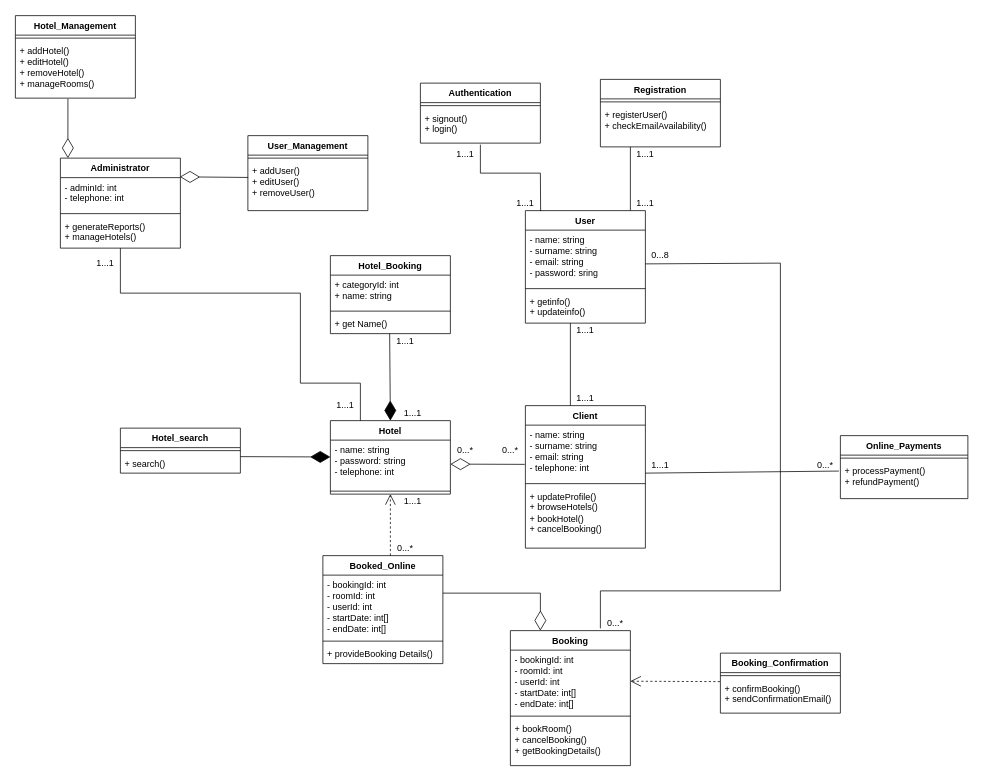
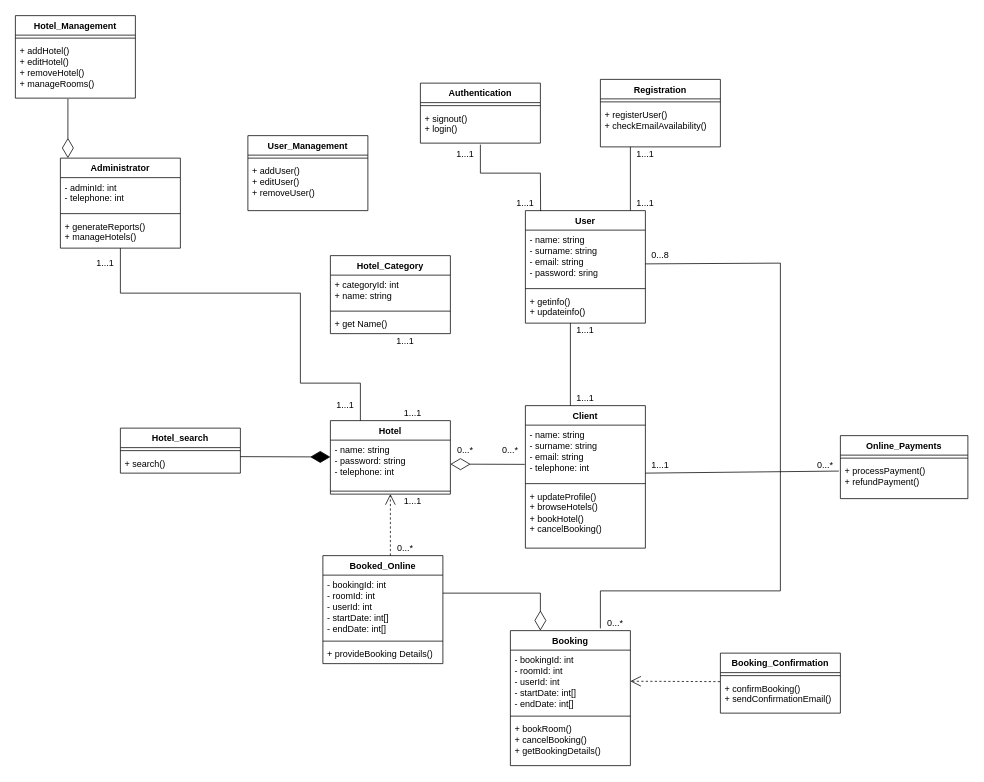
- <mxCell id="62" value="" style="endArrow=diamondThin;endFill=0;endSize=24;html=1;rounded=0;entryX=0.996;entryY=-0.024;entryDx=0;entryDy=0;entryPerimeter=0;exitX=0.002;exitY=0.33;exitDx=0;exitDy=0;exitPerimeter=0;" edge="1" parent="1" source="41" target="32"><mxGeometry width="160" relative="1" as="geometry"><mxPoint x="320" y="240" as="sourcePoint" /><mxPoint x="480" y="240" as="targetPoint" /></mxGeometry></mxCell>
- <mxCell id="23" value="Hotel_Booking" style="swimlane;fontStyle=1;align=center;verticalAlign=top;childLayout=stackLayout;horizontal=1;startSize=26;horizontalStack=0;resizeParent=1;resizeParentMax=0;resizeLast=0;collapsible=1;marginBottom=0;whiteSpace=wrap;html=1;" vertex="1" parent="1"><mxGeometry x="440" y="340" width="160" height="104" as="geometry" /></mxCell>
+ <mxCell id="23" value="Hotel_Category" style="swimlane;fontStyle=1;align=center;verticalAlign=top;childLayout=stackLayout;horizontal=1;startSize=26;horizontalStack=0;resizeParent=1;resizeParentMax=0;resizeLast=0;collapsible=1;marginBottom=0;whiteSpace=wrap;html=1;" vertex="1" parent="1"><mxGeometry x="440" y="340" width="160" height="104" as="geometry" /></mxCell>
- <mxCell id="59" value="" style="endArrow=diamondThin;endFill=1;endSize=24;html=1;rounded=0;entryX=0.5;entryY=0;entryDx=0;entryDy=0;exitX=0.494;exitY=1;exitDx=0;exitDy=0;exitPerimeter=0;" edge="1" parent="1" source="26" target="13"><mxGeometry width="160" relative="1" as="geometry"><mxPoint x="520" y="460" as="sourcePoint" /><mxPoint x="680" y="504" as="targetPoint" /></mxGeometry></mxCell>
